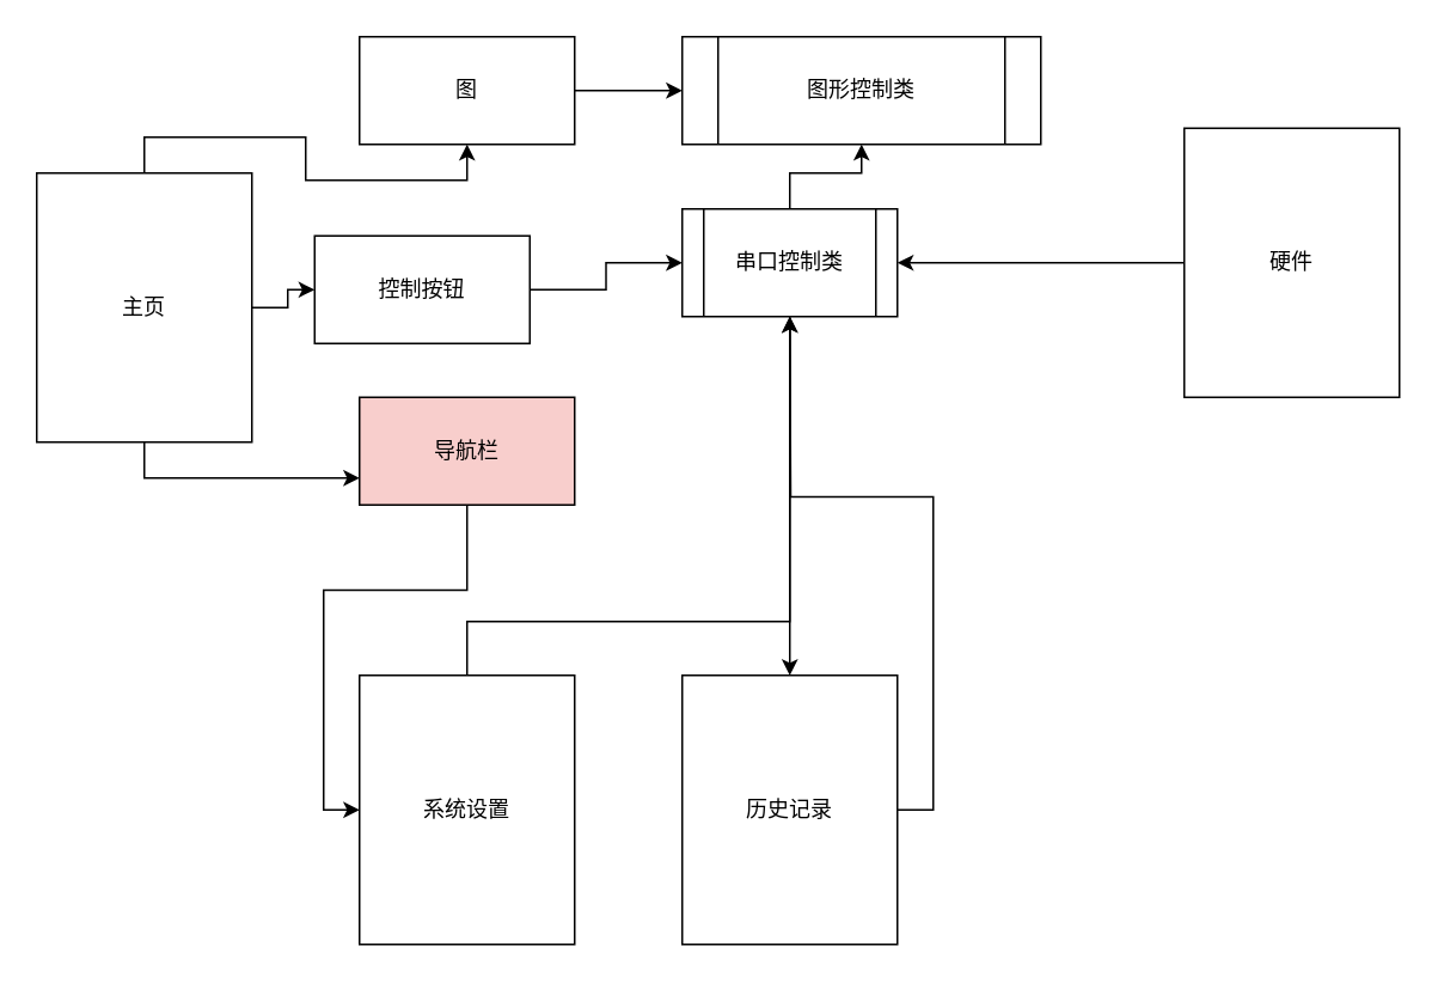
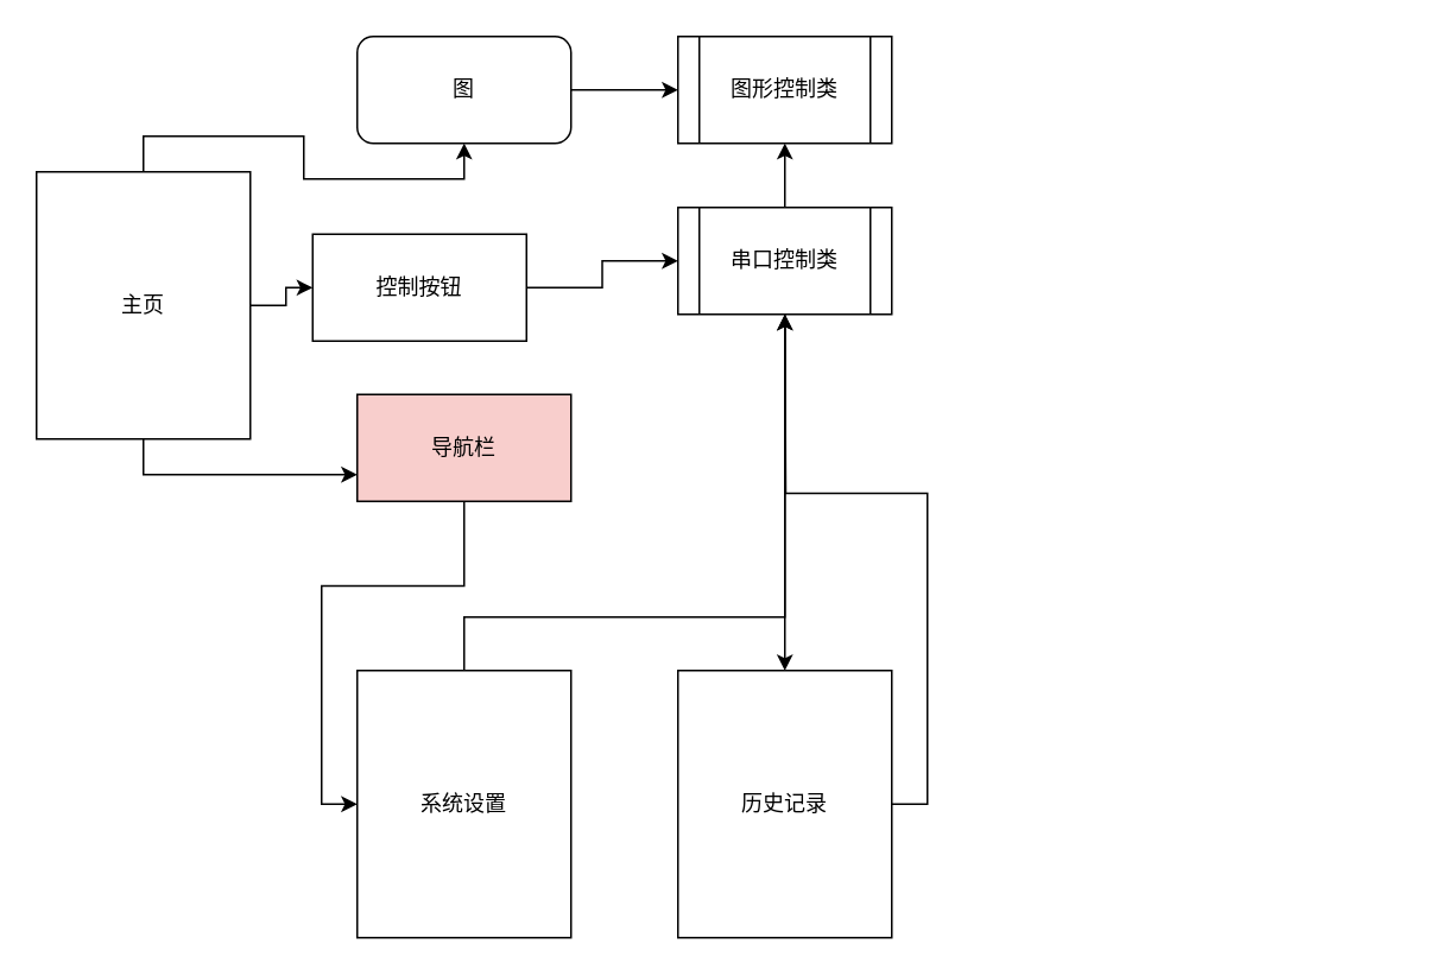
- <mxCell id="7" value="图" style="rounded=0;whiteSpace=wrap;html=1;" vertex="1" parent="1"><mxGeometry x="200" y="20" width="120" height="60" as="geometry" /></mxCell>
+ <mxCell id="7" value="图" style="whiteSpace=wrap;html=1;rounded=1;" vertex="1" parent="1"><mxGeometry x="200" y="20" width="120" height="60" as="geometry" /></mxCell>
- <mxCell id="19" value="图形控制类" style="shape=process;whiteSpace=wrap;html=1;backgroundOutline=1;" vertex="1" parent="1"><mxGeometry x="380" y="20" width="200" height="60" as="geometry" /></mxCell>
+ <mxCell id="19" value="图形控制类" style="shape=process;whiteSpace=wrap;html=1;backgroundOutline=1;" vertex="1" parent="1"><mxGeometry x="380" y="20" width="120" height="60" as="geometry" /></mxCell>
- <mxCell id="20" style="edgeStyle=orthogonalEdgeStyle;rounded=0;orthogonalLoop=1;jettySize=auto;html=1;entryX=1;entryY=0.5;entryDx=0;entryDy=0;" edge="1" parent="1" source="21" target="18"><mxGeometry relative="1" as="geometry" /></mxCell>
- <mxCell id="21" value="硬件" style="rounded=0;whiteSpace=wrap;html=1;" vertex="1" parent="1"><mxGeometry x="660" y="71" width="120" height="150" as="geometry" /></mxCell>
